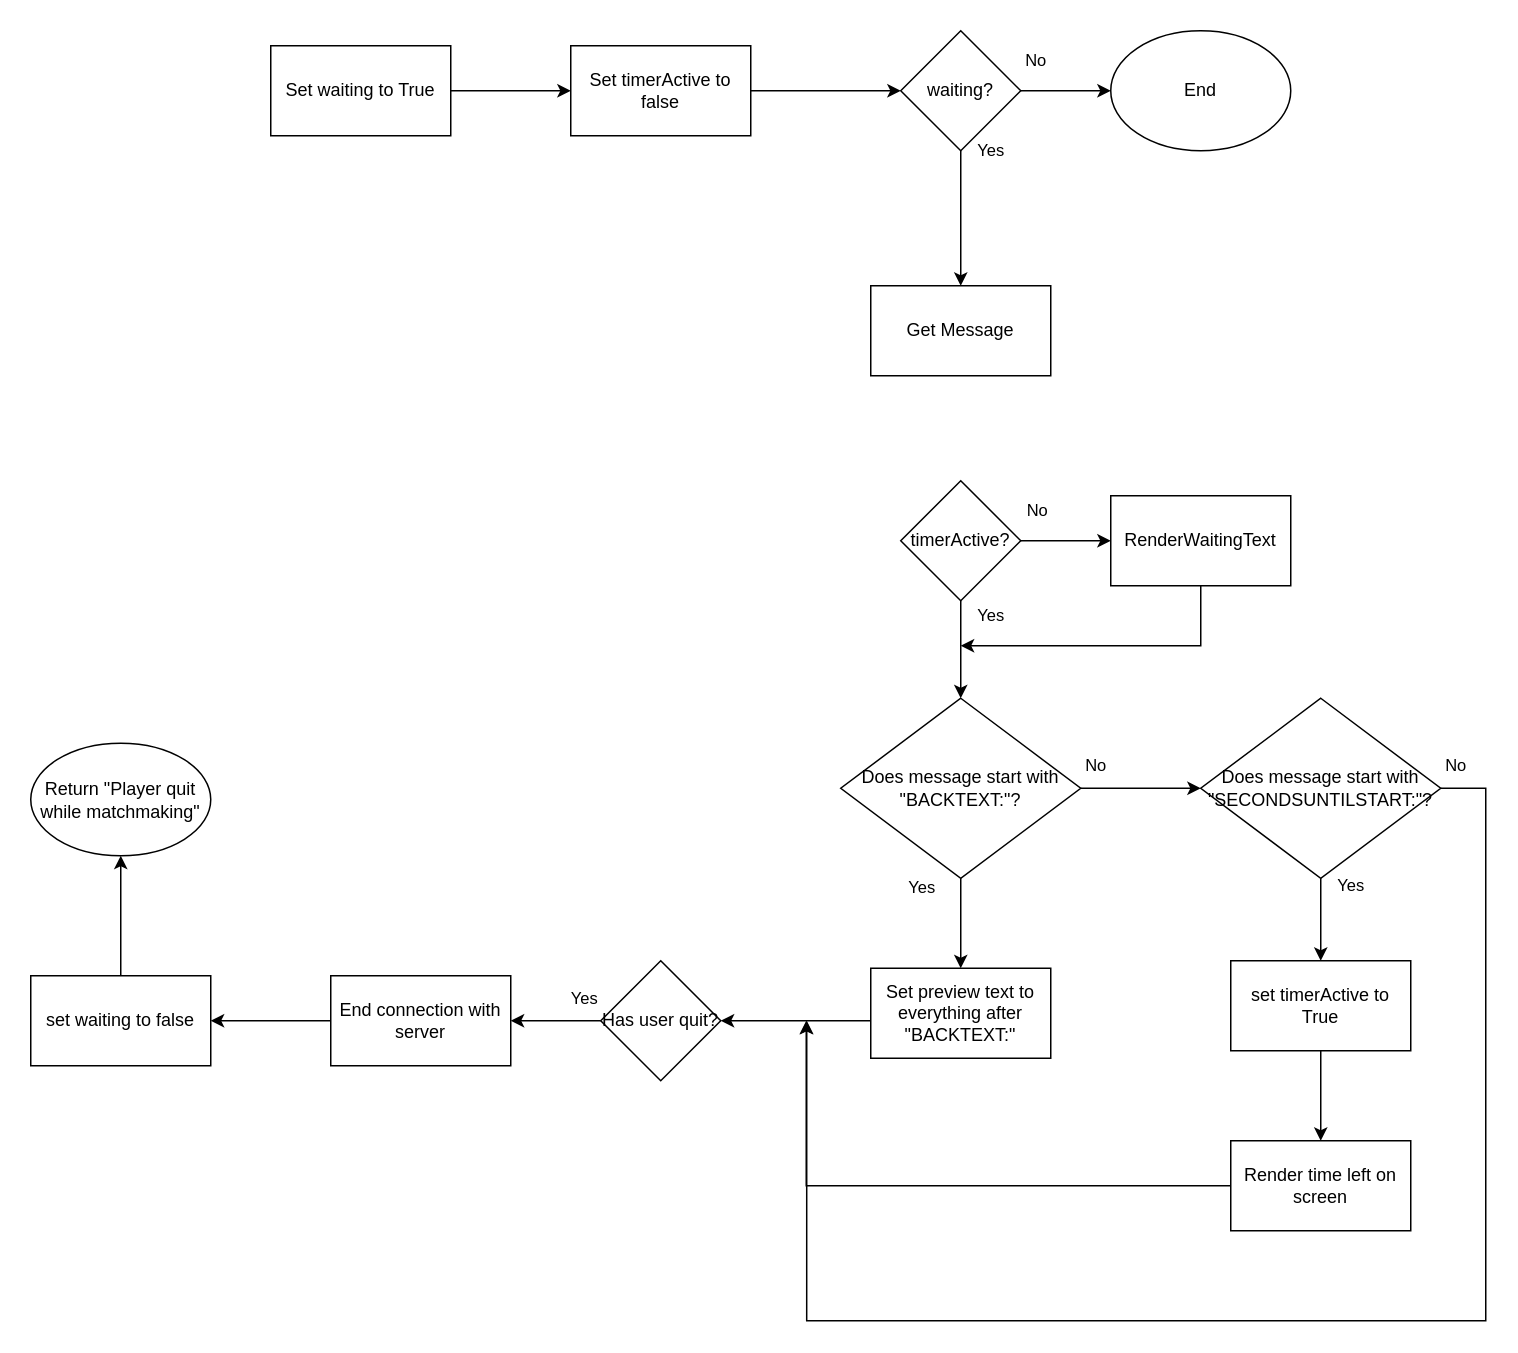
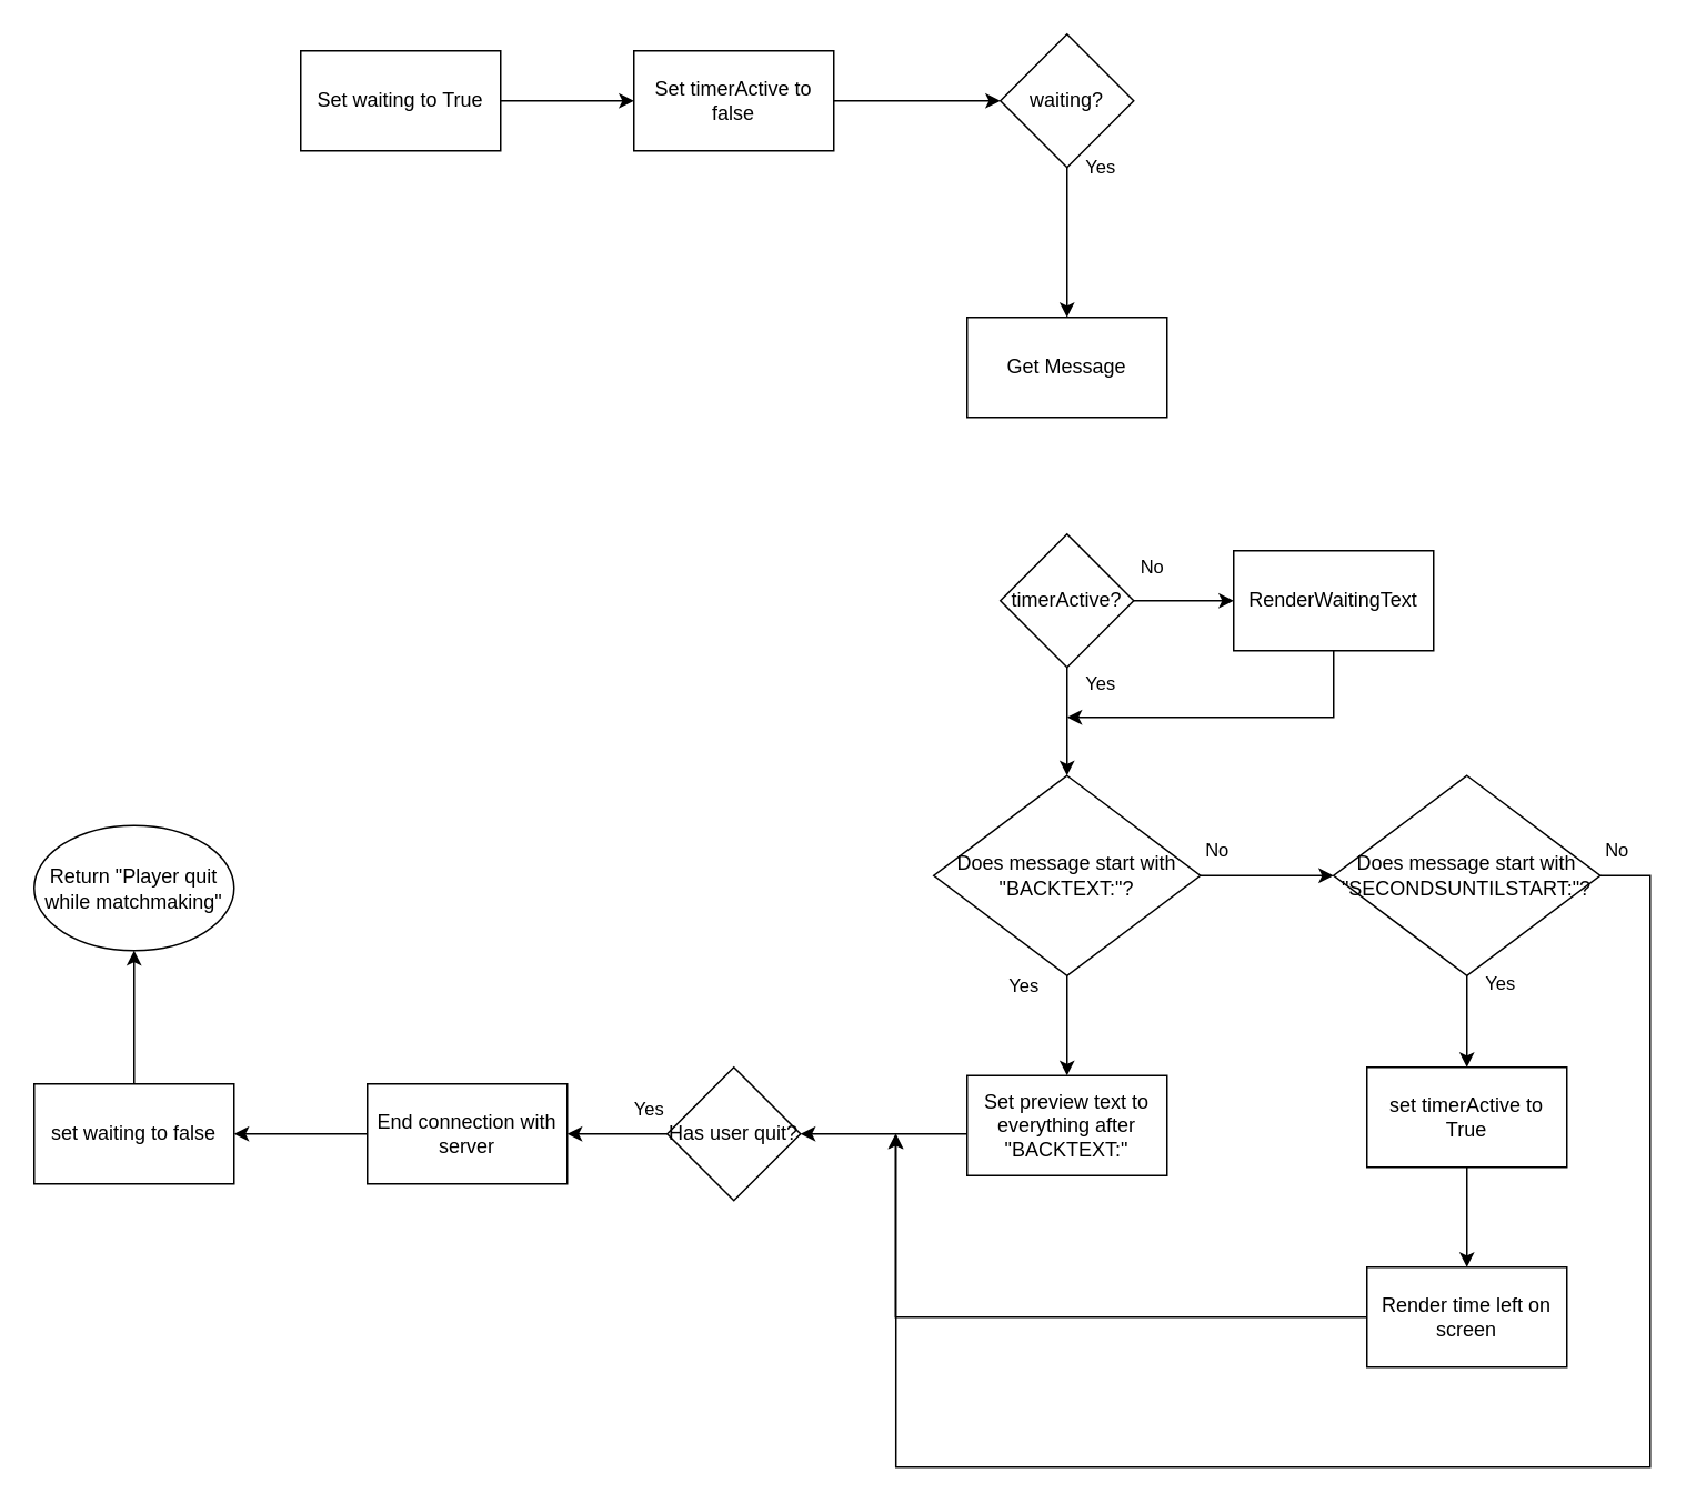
- <mxCell id="7" value="No" style="edgeStyle=orthogonalEdgeStyle;rounded=0;orthogonalLoop=1;jettySize=auto;html=1;" edge="1" parent="1" source="8" target="34"><mxGeometry x="-0.667" y="20" relative="1" as="geometry"><mxPoint as="offset" /></mxGeometry></mxCell>
- <mxCell id="34" value="End" style="ellipse;whiteSpace=wrap;html=1;" vertex="1" parent="1"><mxGeometry x="740" y="20" width="120" height="80" as="geometry" /></mxCell>
